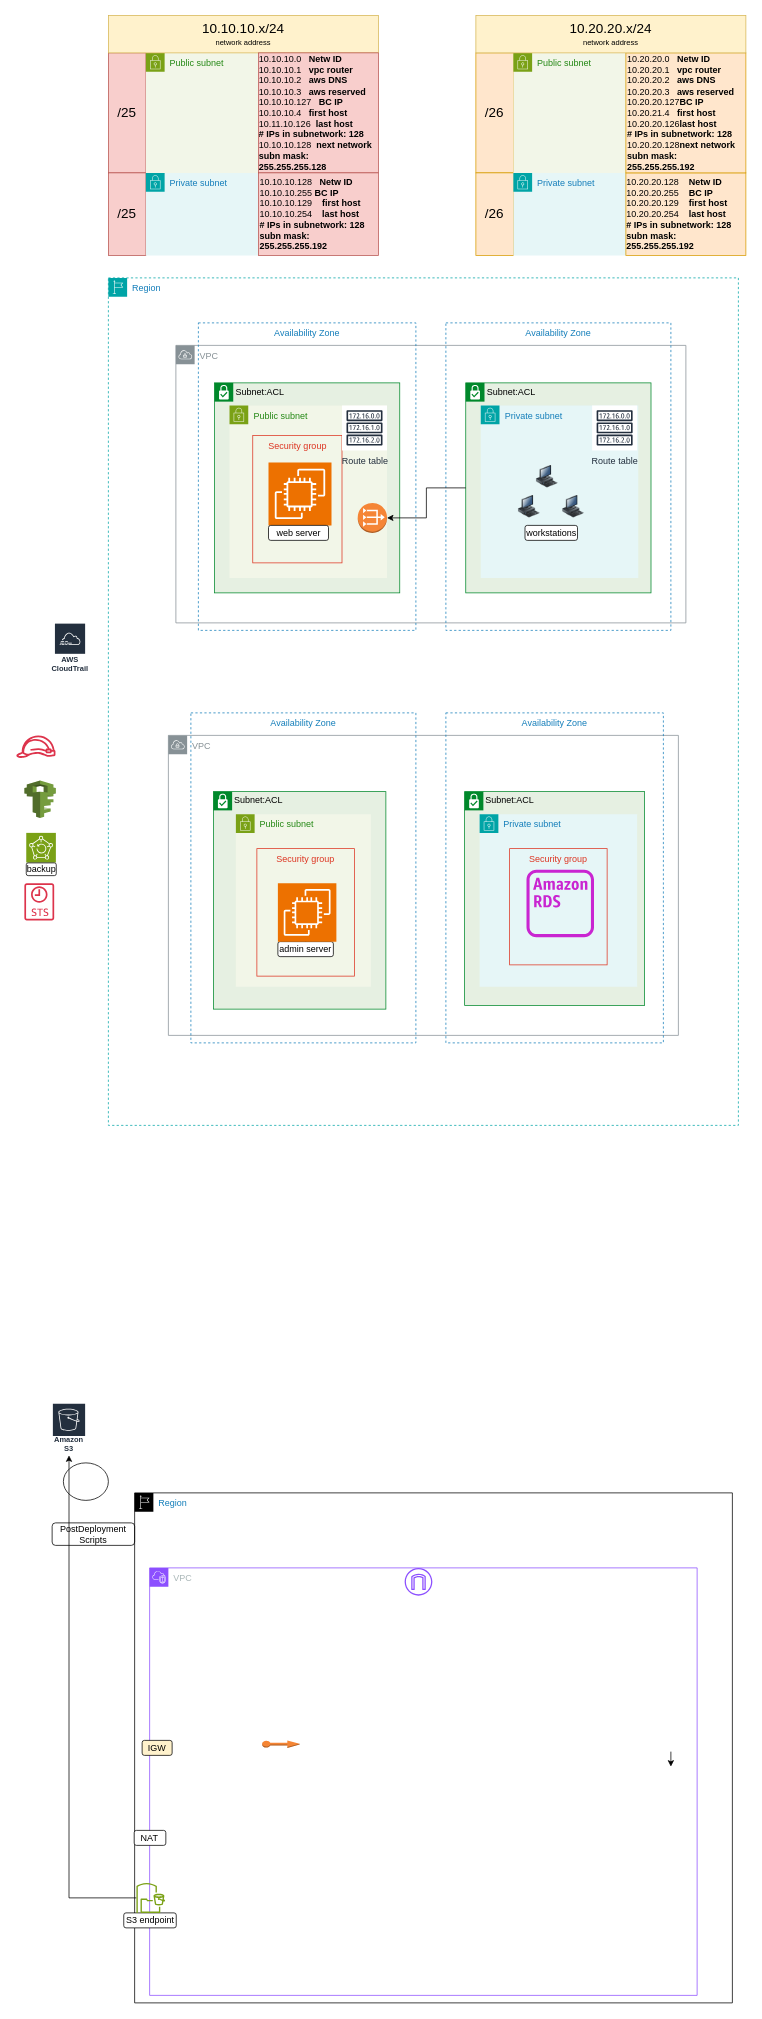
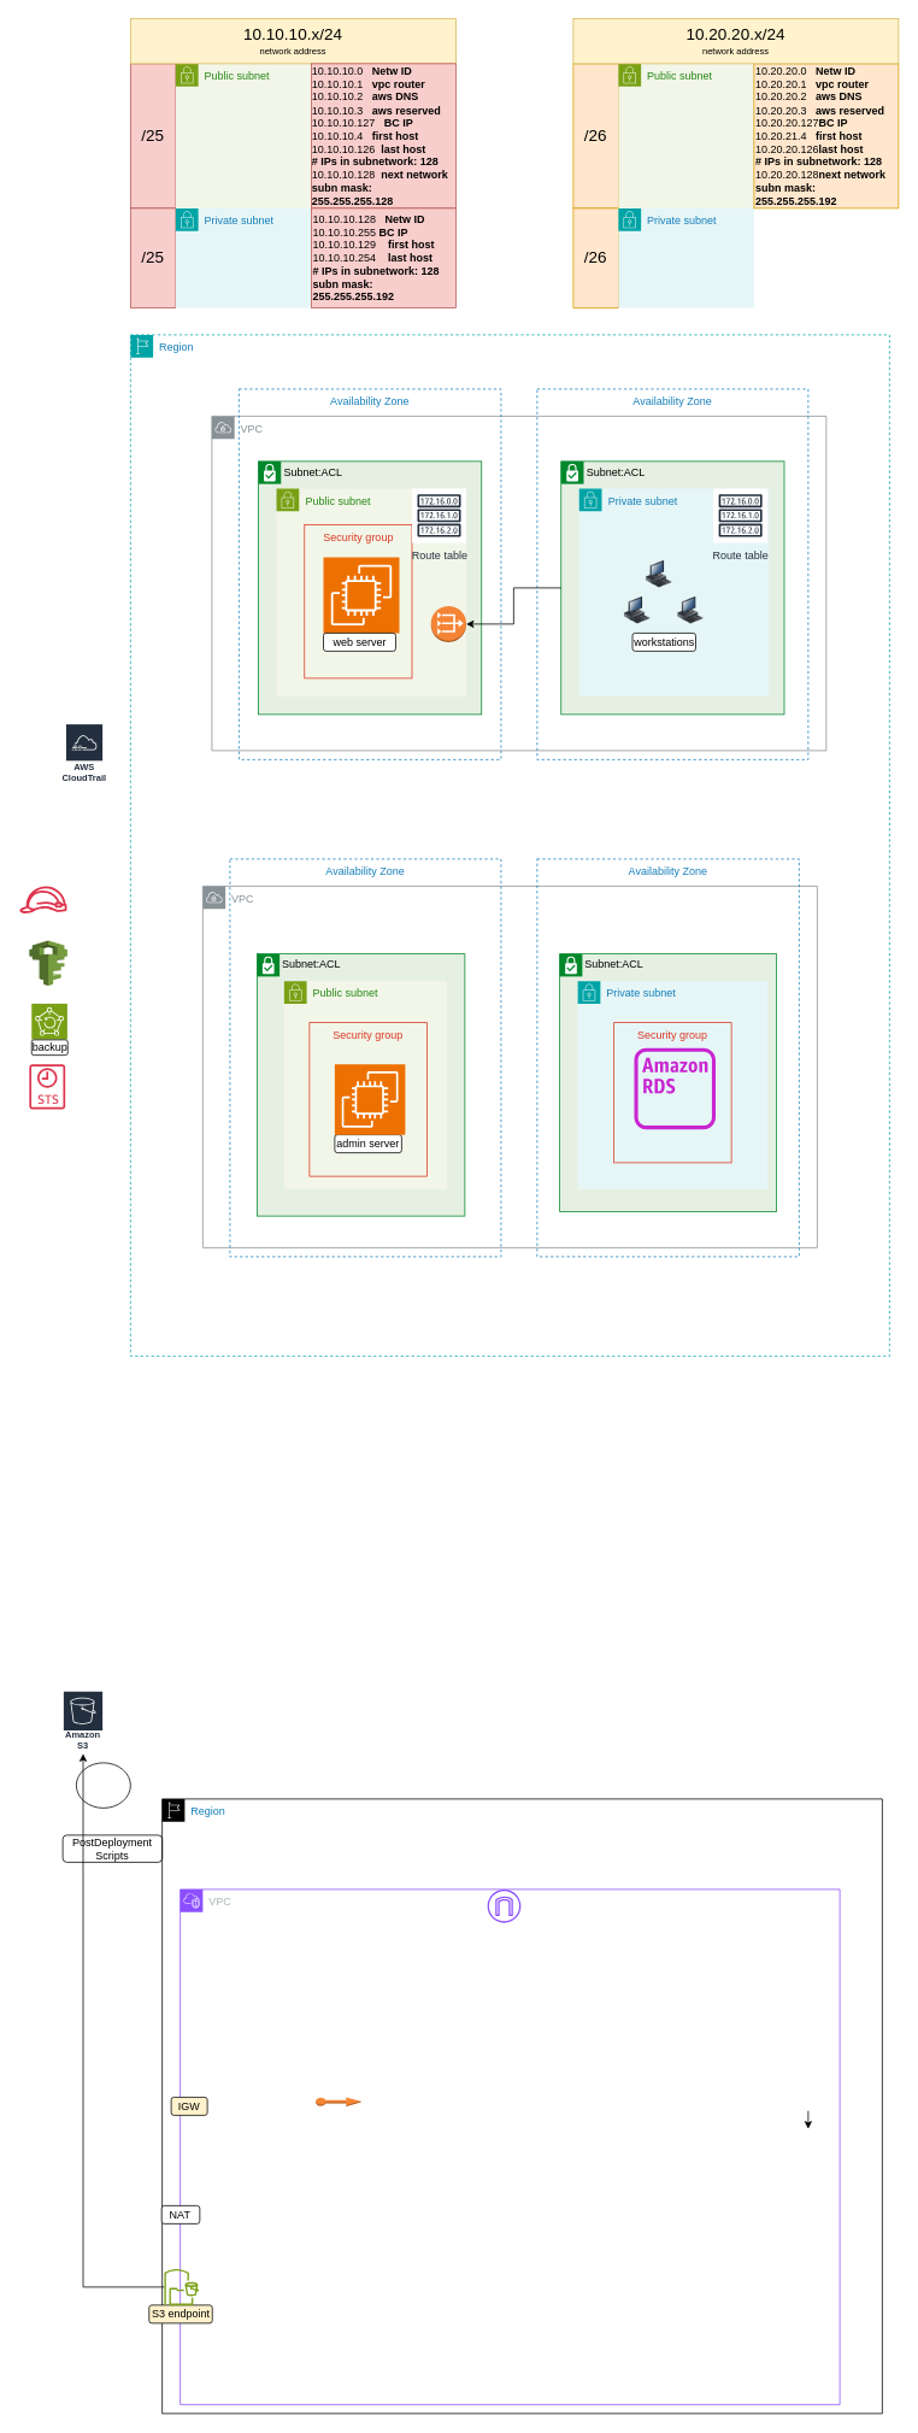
- <mxCell id="15" value="&lt;div align=&quot;left&quot;&gt;10.10.10.0&amp;nbsp;&amp;nbsp; &lt;b&gt;Netw ID &lt;/b&gt;&amp;nbsp;&amp;nbsp;&amp;nbsp;&amp;nbsp;&amp;nbsp;&amp;nbsp;&amp;nbsp;&amp;nbsp; &lt;br&gt;&lt;/div&gt;&lt;div align=&quot;left&quot;&gt;10.10.10.1&amp;nbsp;&amp;nbsp; &lt;b&gt;vpc router&lt;/b&gt;&lt;/div&gt;&lt;div align=&quot;left&quot;&gt;10.10.10.2&amp;nbsp;&amp;nbsp; &lt;b&gt;aws DNS&lt;/b&gt;&lt;/div&gt;&lt;div align=&quot;left&quot;&gt;10.10.10.3&amp;nbsp;&amp;nbsp; &lt;b&gt;aws reserved&lt;/b&gt;&lt;/div&gt;&lt;div align=&quot;left&quot;&gt;10.10.10.127 &amp;nbsp; &lt;b&gt;BC IP&lt;/b&gt;&lt;/div&gt;&lt;div align=&quot;left&quot;&gt;10.10.10.4&amp;nbsp;&amp;nbsp; &lt;b&gt;first host&lt;/b&gt;&lt;/div&gt;&lt;div align=&quot;left&quot;&gt;10.11.10.126&amp;nbsp; &lt;b&gt;last host&lt;/b&gt;&lt;/div&gt;&lt;div align=&quot;left&quot;&gt;&lt;b&gt;# IPs in subnetwork: 128&lt;br&gt;&lt;/b&gt;&lt;/div&gt;&lt;div align=&quot;left&quot;&gt;10.10.10.128&amp;nbsp; &lt;b&gt;next network&lt;/b&gt;&lt;/div&gt;&lt;div align=&quot;left&quot;&gt;&lt;b&gt;subn mask: 255.255.255.128&lt;br&gt;&lt;/b&gt;&lt;/div&gt;" style="whiteSpace=wrap;html=1;fillColor=#f8cecc;strokeColor=#b85450;" parent="1" vertex="1"><mxGeometry x="344" y="70" width="160" height="160" as="geometry" /></mxCell>
+ <mxCell id="15" value="&lt;div align=&quot;left&quot;&gt;10.10.10.0&amp;nbsp;&amp;nbsp; &lt;b&gt;Netw ID &lt;/b&gt;&amp;nbsp;&amp;nbsp;&amp;nbsp;&amp;nbsp;&amp;nbsp;&amp;nbsp;&amp;nbsp;&amp;nbsp; &lt;br&gt;&lt;/div&gt;&lt;div align=&quot;left&quot;&gt;10.10.10.1&amp;nbsp;&amp;nbsp; &lt;b&gt;vpc router&lt;/b&gt;&lt;/div&gt;&lt;div align=&quot;left&quot;&gt;10.10.10.2&amp;nbsp;&amp;nbsp; &lt;b&gt;aws DNS&lt;/b&gt;&lt;/div&gt;&lt;div align=&quot;left&quot;&gt;10.10.10.3&amp;nbsp;&amp;nbsp; &lt;b&gt;aws reserved&lt;/b&gt;&lt;/div&gt;&lt;div align=&quot;left&quot;&gt;10.10.10.127 &amp;nbsp; &lt;b&gt;BC IP&lt;/b&gt;&lt;/div&gt;&lt;div align=&quot;left&quot;&gt;10.10.10.4&amp;nbsp;&amp;nbsp; &lt;b&gt;first host&lt;/b&gt;&lt;/div&gt;&lt;div align=&quot;left&quot;&gt;10.10.10.126&amp;nbsp; &lt;b&gt;last host&lt;/b&gt;&lt;/div&gt;&lt;div align=&quot;left&quot;&gt;&lt;b&gt;# IPs in subnetwork: 128&lt;br&gt;&lt;/b&gt;&lt;/div&gt;&lt;div align=&quot;left&quot;&gt;10.10.10.128&amp;nbsp; &lt;b&gt;next network&lt;/b&gt;&lt;/div&gt;&lt;div align=&quot;left&quot;&gt;&lt;b&gt;subn mask: 255.255.255.128&lt;br&gt;&lt;/b&gt;&lt;/div&gt;" style="whiteSpace=wrap;html=1;fillColor=#f8cecc;strokeColor=#b85450;" parent="1" vertex="1"><mxGeometry x="344" y="70" width="160" height="160" as="geometry" /></mxCell>
- <mxCell id="17" value="&lt;div align=&quot;left&quot;&gt;10.20.20.128 &amp;nbsp;&amp;nbsp; &lt;b&gt;Netw ID&lt;/b&gt;&lt;br&gt;&lt;/div&gt;&lt;div align=&quot;left&quot;&gt;10.20.20.255 &amp;nbsp;&amp;nbsp; &lt;b&gt;BC IP&lt;/b&gt;&lt;/div&gt;&lt;div align=&quot;left&quot;&gt;10.20.20.129 &amp;nbsp;&amp;nbsp; &lt;b&gt;first host&lt;/b&gt;&lt;/div&gt;&lt;div align=&quot;left&quot;&gt;10.20.20.254 &amp;nbsp;&amp;nbsp;&lt;b&gt; last host&lt;/b&gt;&lt;/div&gt;&lt;div align=&quot;left&quot;&gt;&lt;b&gt;# IPs in subnetwork: 128&lt;br&gt;&lt;/b&gt;&lt;/div&gt;&lt;div align=&quot;left&quot;&gt;&lt;b&gt;subn mask: 255.255.255.192&lt;br&gt;&lt;/b&gt;&lt;/div&gt;" style="whiteSpace=wrap;html=1;fillColor=#ffe6cc;strokeColor=#d79b00;" parent="1" vertex="1"><mxGeometry x="834" y="230" width="160" height="110" as="geometry" /></mxCell>
- <mxCell id="24" value="AWS&#10;CloudTrail" style="sketch=0;outlineConnect=0;fontColor=#232F3E;gradientColor=none;strokeColor=#ffffff;fillColor=#232F3E;dashed=0;verticalLabelPosition=middle;verticalAlign=bottom;align=center;html=1;whiteSpace=wrap;fontSize=10;fontStyle=1;spacing=3;shape=mxgraph.aws4.productIcon;prIcon=mxgraph.aws4.cloudtrail;" parent="1" vertex="1"><mxGeometry x="71.74" y="830" width="42.26" height="70" as="geometry" /></mxCell>
+ <mxCell id="24" value="AWS&#10;CloudTrail" style="sketch=0;outlineConnect=0;fontColor=#232F3E;gradientColor=none;strokeColor=#ffffff;fillColor=#232F3E;dashed=0;verticalLabelPosition=middle;verticalAlign=bottom;align=center;html=1;whiteSpace=wrap;fontSize=10;fontStyle=1;spacing=3;shape=mxgraph.aws4.productIcon;prIcon=mxgraph.aws4.cloudtrail;" parent="1" vertex="1"><mxGeometry x="71.74" y="800" width="42.26" height="70" as="geometry" /></mxCell>
- <mxCell id="29" value="S3 endpoint" style="rounded=1;whiteSpace=wrap;html=1;" parent="26" vertex="1"><mxGeometry x="-34.5" y="460" width="70" height="20" as="geometry" /></mxCell>
+ <mxCell id="29" value="S3 endpoint" style="rounded=1;whiteSpace=wrap;html=1;fillColor=#fff2cc;" parent="26" vertex="1"><mxGeometry x="-34.5" y="460" width="70" height="20" as="geometry" /></mxCell>
